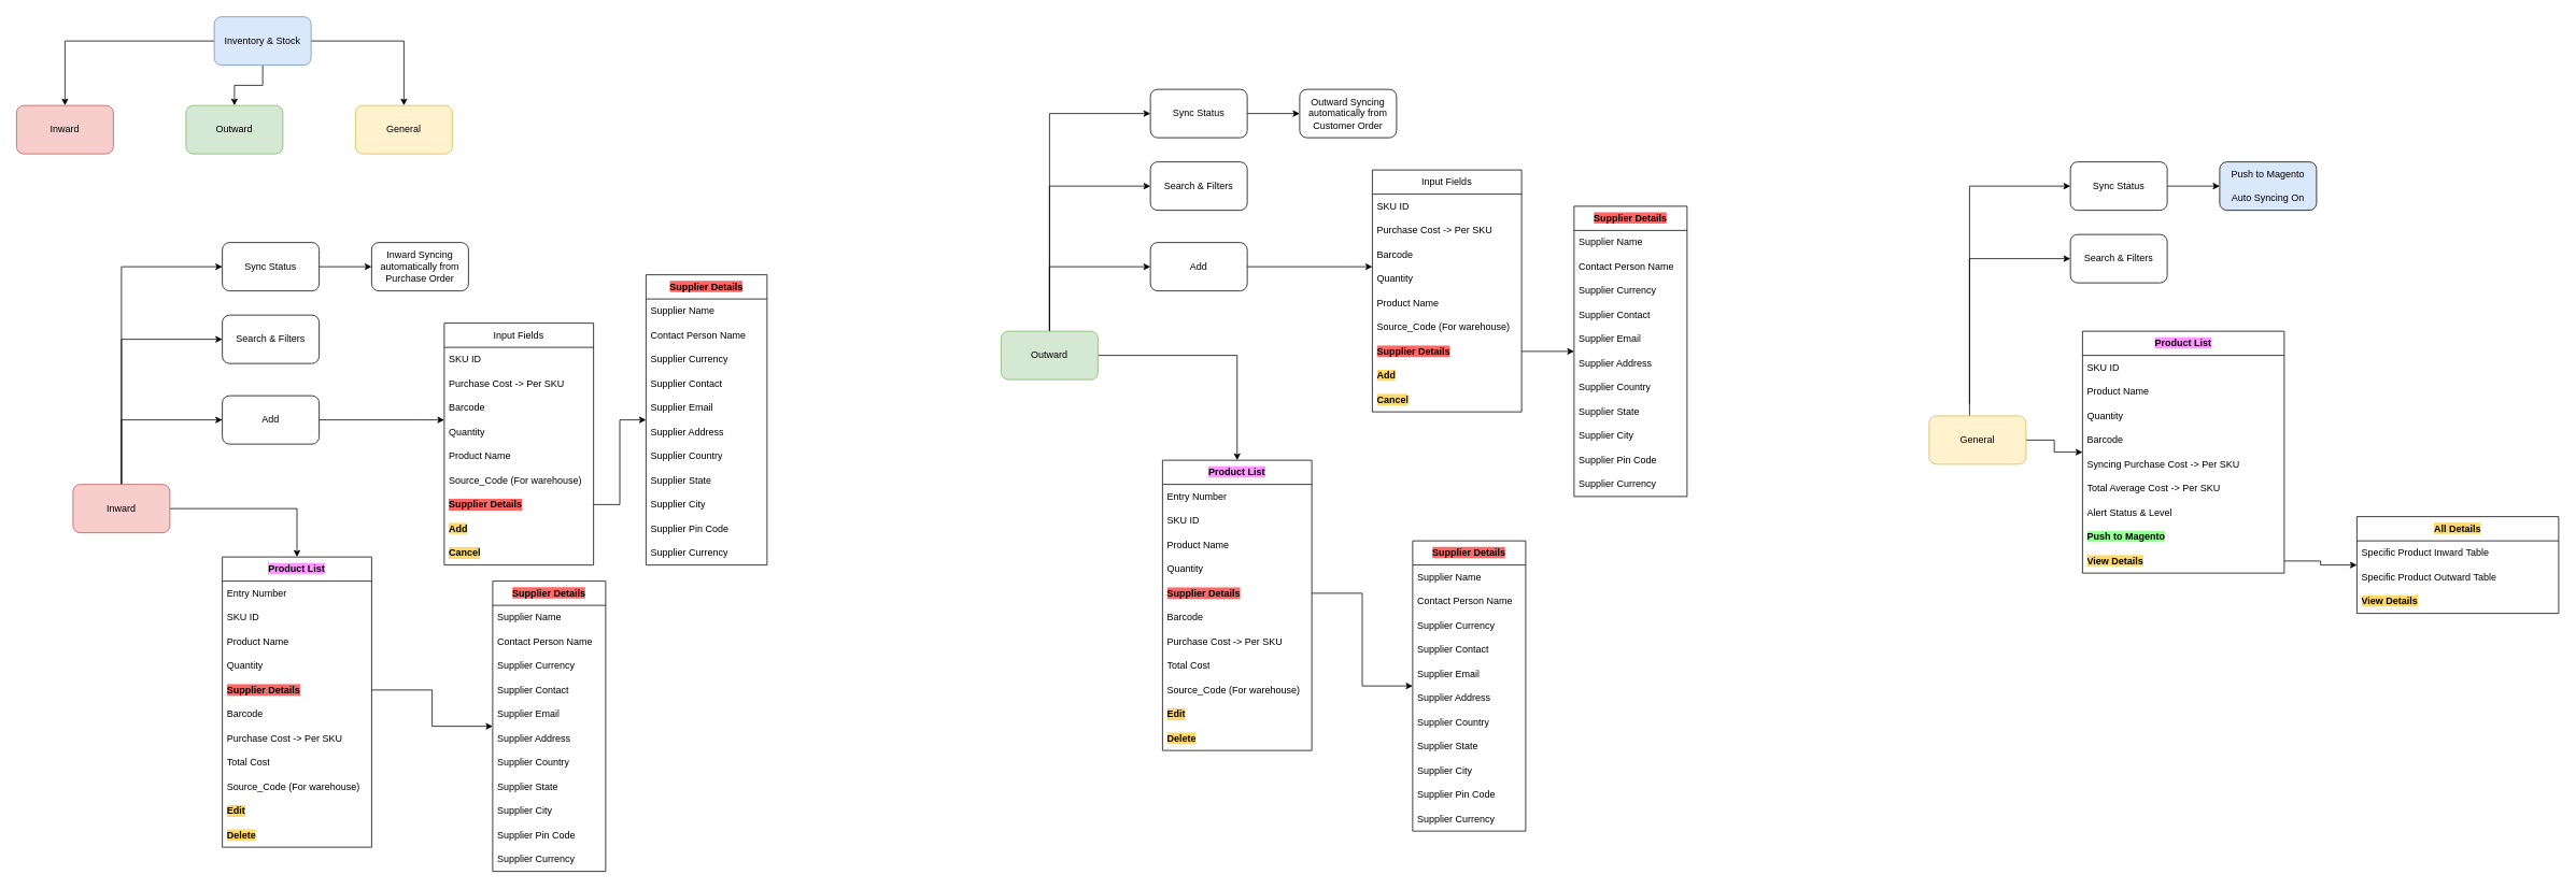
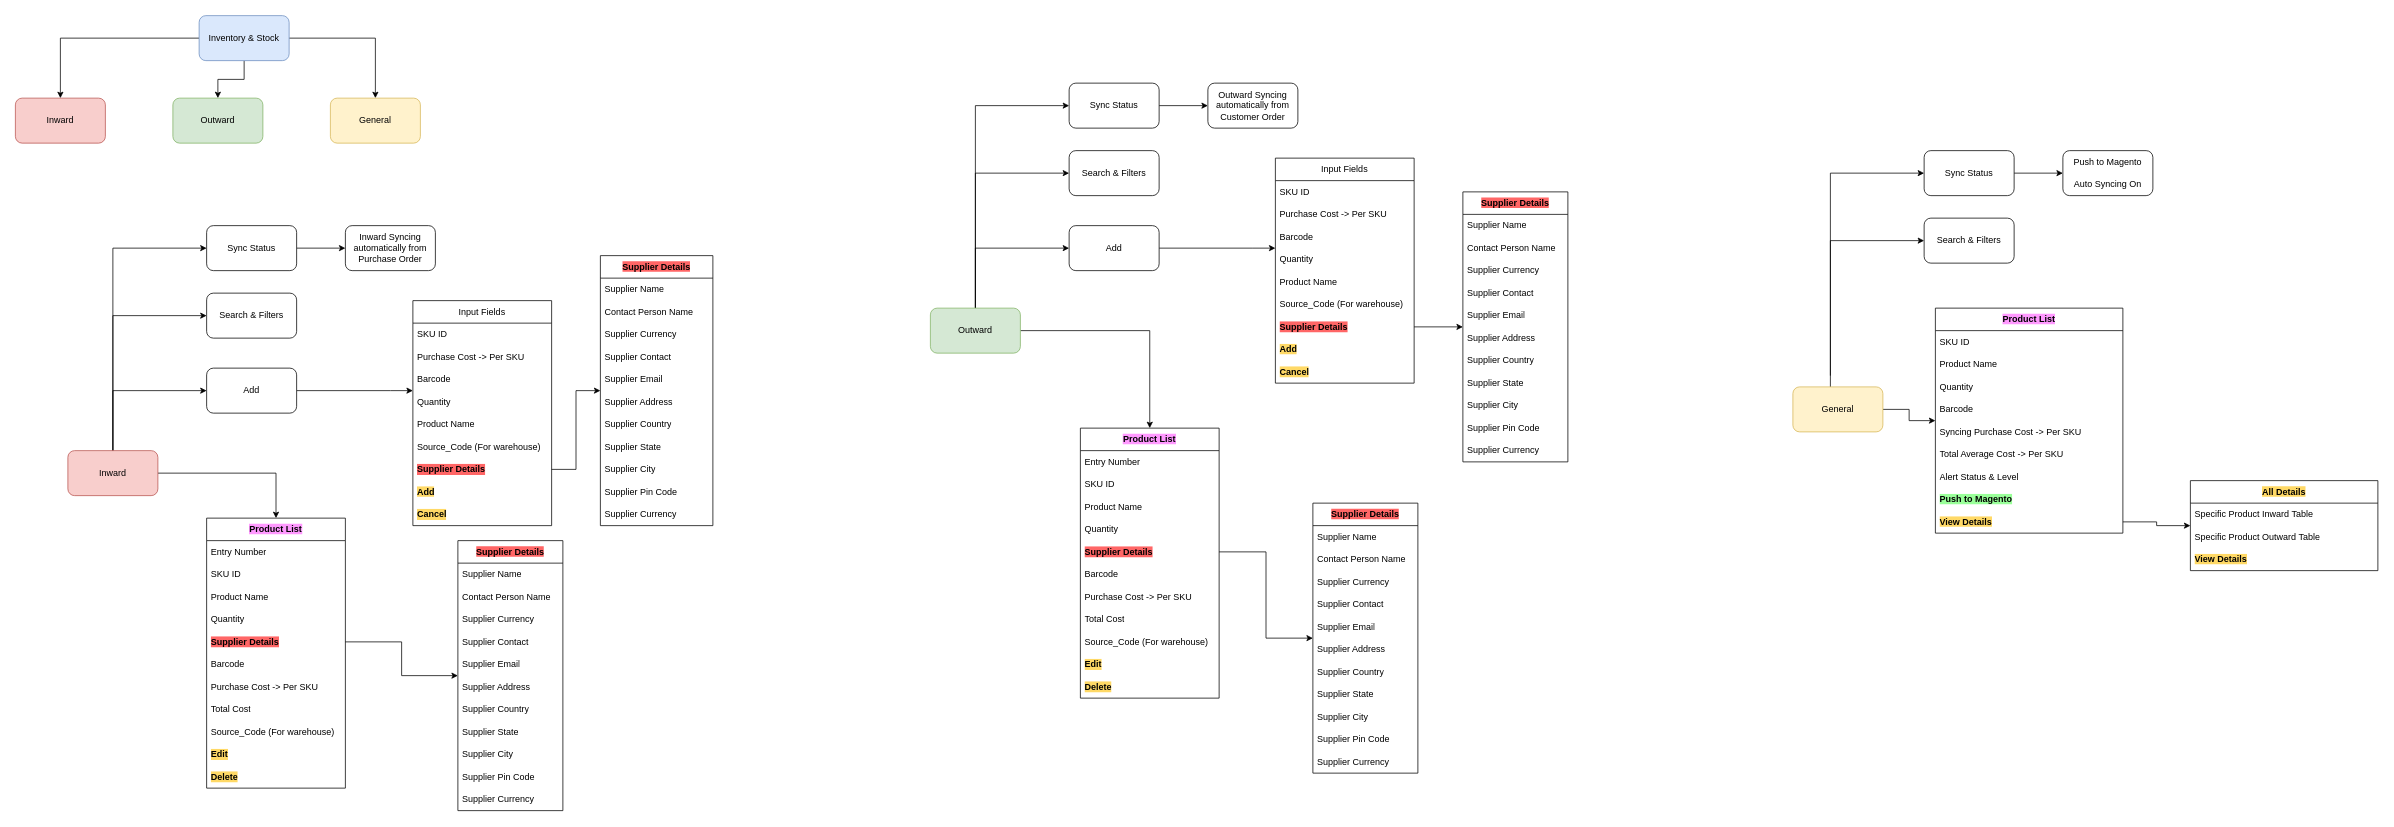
- <mxCell id="144" value="Push to Magento&lt;br&gt;&lt;br&gt;Auto Syncing On" style="rounded=1;whiteSpace=wrap;html=1;fillColor=#dae8fc;" parent="1" vertex="1"><mxGeometry x="2750" y="200" width="120" height="60" as="geometry" /></mxCell>
+ <mxCell id="144" value="Push to Magento&lt;br&gt;&lt;br&gt;Auto Syncing On" style="rounded=1;whiteSpace=wrap;html=1;" parent="1" vertex="1"><mxGeometry x="2750" y="200" width="120" height="60" as="geometry" /></mxCell>
